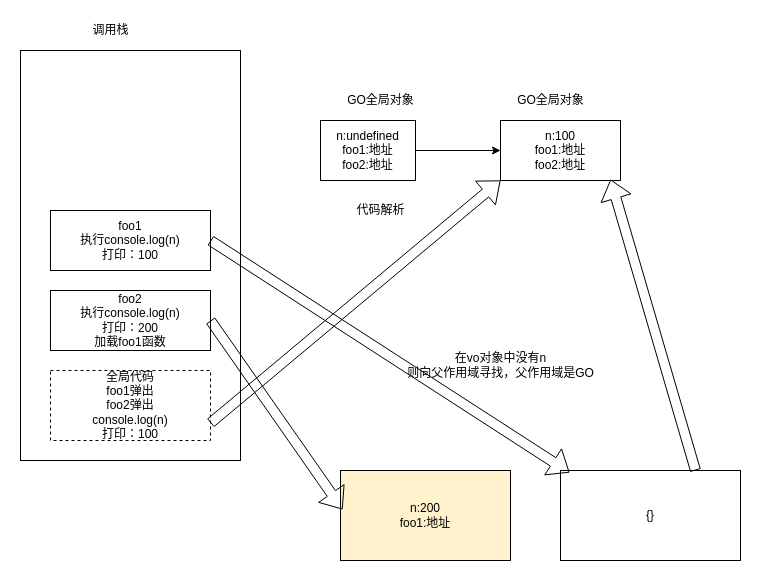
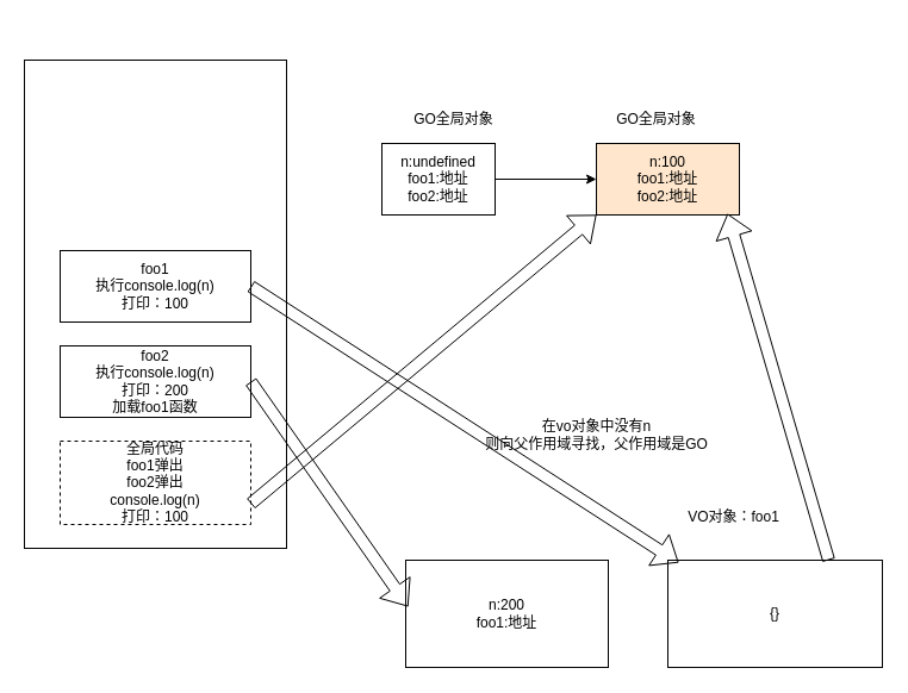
- <mxCell id="10" value="调用栈" style="text;html=1;align=center;verticalAlign=middle;resizable=0;points=[];autosize=1;strokeColor=none;fillColor=none;" parent="1" vertex="1"><mxGeometry x="85" y="20" width="50" height="20" as="geometry" /></mxCell>
- <mxCell id="6" value="n:100&lt;br&gt;foo1:地址&lt;br&gt;foo2:地址" style="rounded=0;whiteSpace=wrap;html=1;" parent="1" vertex="1"><mxGeometry x="500" y="120" width="120" height="60" as="geometry" /></mxCell>
+ <mxCell id="6" value="n:100&lt;br&gt;foo1:地址&lt;br&gt;foo2:地址" style="rounded=0;whiteSpace=wrap;html=1;fillColor=#ffe6cc;" parent="1" vertex="1"><mxGeometry x="500" y="120" width="120" height="60" as="geometry" /></mxCell>
- <mxCell id="4" value="代码解析" style="text;html=1;align=center;verticalAlign=middle;resizable=0;points=[];autosize=1;strokeColor=none;fillColor=none;" parent="1" vertex="1"><mxGeometry x="350" y="200" width="60" height="20" as="geometry" /></mxCell>
+ <mxCell id="14" value="VO对象：foo1&lt;br&gt;" style="text;html=1;align=center;verticalAlign=middle;resizable=0;points=[];autosize=1;strokeColor=none;fillColor=none;" parent="1" vertex="1"><mxGeometry x="570" y="424" width="90" height="20" as="geometry" /></mxCell>
- <mxCell id="12" value="n:200&lt;br&gt;foo1:地址" style="rounded=0;whiteSpace=wrap;html=1;fillColor=#fff2cc;" parent="1" vertex="1"><mxGeometry x="340" y="470" width="170" height="90" as="geometry" /></mxCell>
+ <mxCell id="12" value="n:200&lt;br&gt;foo1:地址" style="rounded=0;whiteSpace=wrap;html=1;" parent="1" vertex="1"><mxGeometry x="340" y="470" width="170" height="90" as="geometry" /></mxCell>
